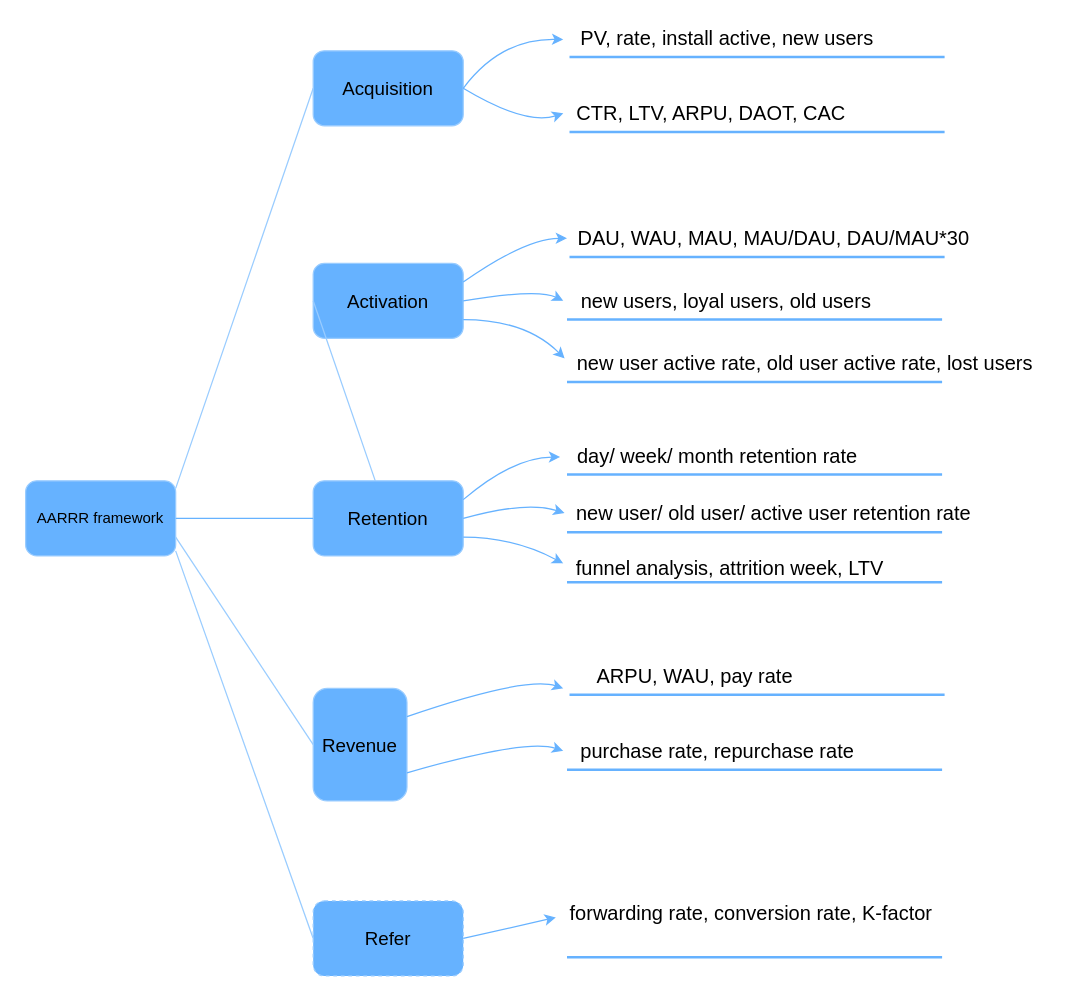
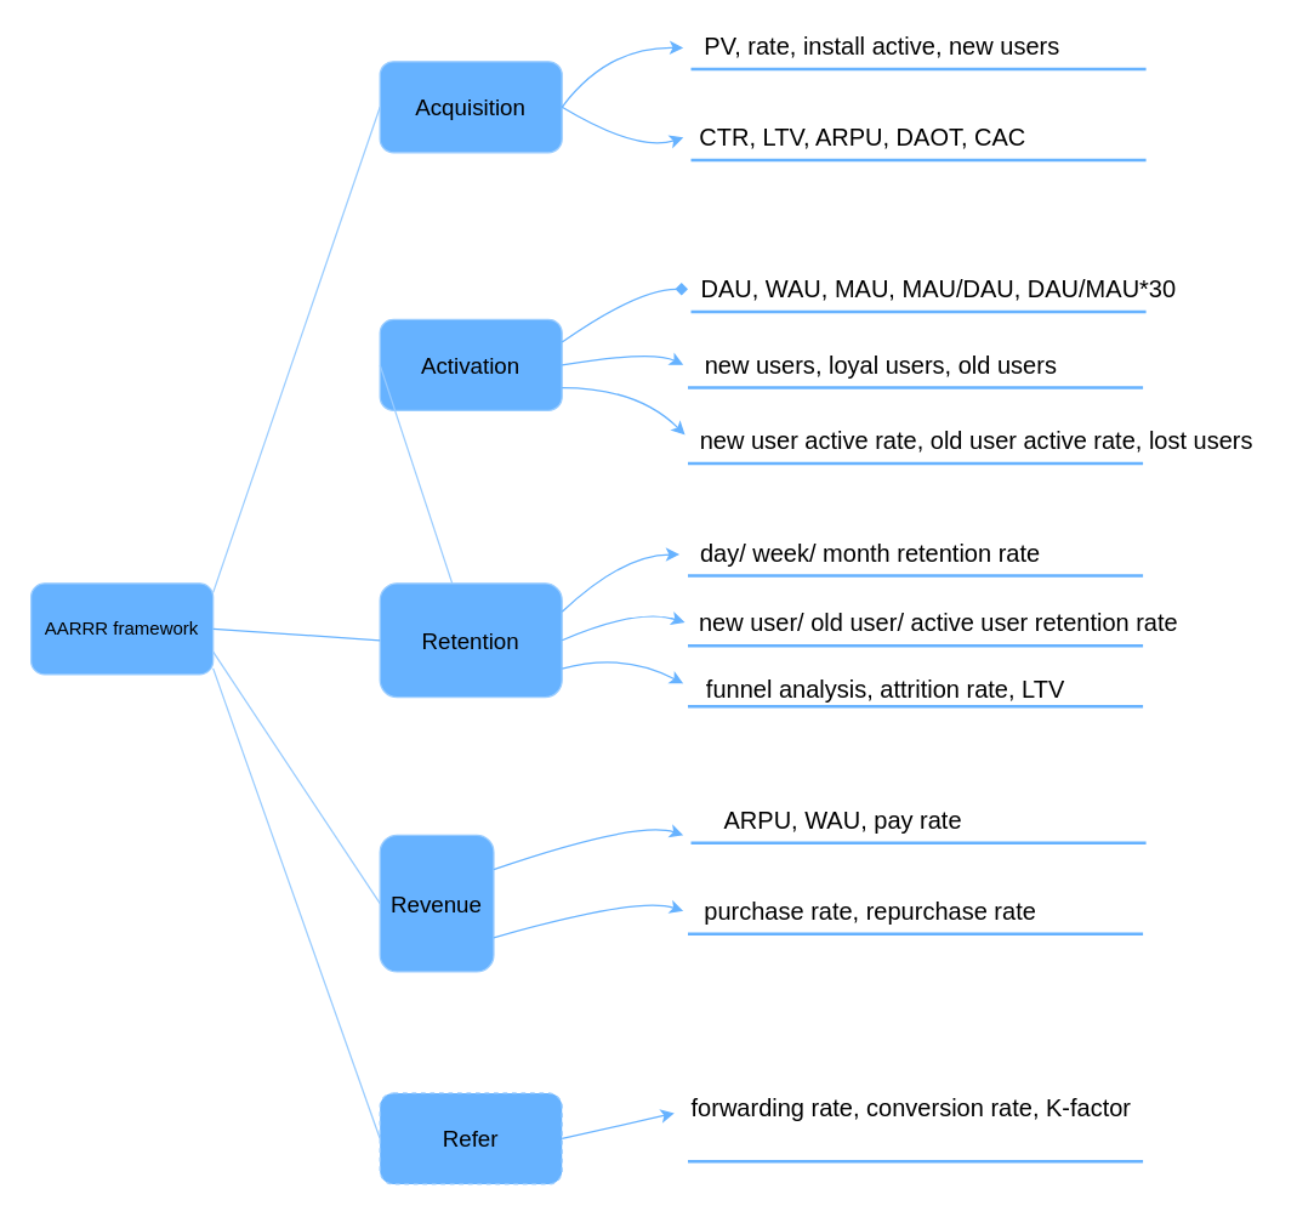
- <mxCell id="25" value="" style="curved=1;endArrow=classic;html=1;strokeColor=#66B2FF;fontSize=16;fontColor=#000000;exitX=1;exitY=0.25;exitDx=0;exitDy=0;entryX=0;entryY=0.5;entryDx=0;entryDy=0;entryPerimeter=0;" edge="1" parent="1" source="6" target="19"><mxGeometry width="50" height="50" relative="1" as="geometry"><mxPoint x="380" y="80" as="sourcePoint" /><mxPoint x="460" y="41" as="targetPoint" /><Array as="points"><mxPoint x="420" y="190" /></Array></mxGeometry></mxCell>
+ <mxCell id="25" value="" style="curved=1;endArrow=diamond;html=1;strokeColor=#66B2FF;fontSize=16;fontColor=#000000;exitX=1;exitY=0.25;exitDx=0;exitDy=0;entryX=0;entryY=0.5;entryDx=0;entryDy=0;entryPerimeter=0;" edge="1" parent="1" source="6" target="19"><mxGeometry width="50" height="50" relative="1" as="geometry"><mxPoint x="380" y="80" as="sourcePoint" /><mxPoint x="460" y="41" as="targetPoint" /><Array as="points"><mxPoint x="420" y="190" /></Array></mxGeometry></mxCell>
- <mxCell id="7" value="&lt;span style=&quot;font-size: 15px&quot;&gt;Retention&lt;/span&gt;" style="rounded=1;whiteSpace=wrap;html=1;strokeColor=#99CCFF;fillColor=#66B2FF;" vertex="1" parent="1"><mxGeometry x="250" y="384" width="120" height="60" as="geometry" /></mxCell>
+ <mxCell id="7" value="&lt;span style=&quot;font-size: 15px&quot;&gt;Retention&lt;/span&gt;" style="rounded=1;whiteSpace=wrap;html=1;strokeColor=#99CCFF;fillColor=#66B2FF;" vertex="1" parent="1"><mxGeometry x="250" y="384" width="120" height="75" as="geometry" /></mxCell>
- <mxCell id="30" value="funnel analysis, attrition week, LTV" style="text;html=1;align=center;verticalAlign=middle;resizable=0;points=[];autosize=1;fontSize=16;" vertex="1" parent="1"><mxGeometry x="458" y="444" width="250" height="20" as="geometry" /></mxCell>
+ <mxCell id="30" value="funnel analysis, attrition rate, LTV" style="text;html=1;align=center;verticalAlign=middle;resizable=0;points=[];autosize=1;fontSize=16;" vertex="1" parent="1"><mxGeometry x="458" y="444" width="250" height="20" as="geometry" /></mxCell>
